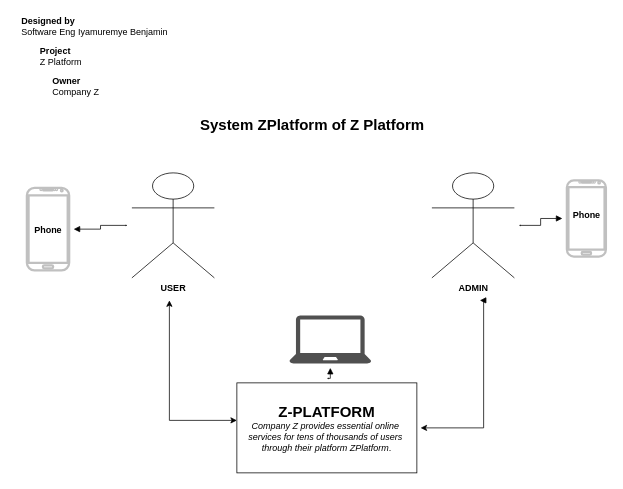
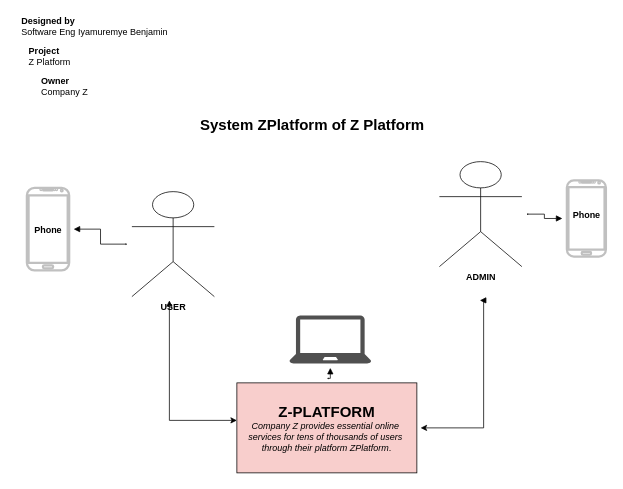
- <mxCell id="19" value="&lt;div style=&quot;text-align: left; font-size: 12px;&quot;&gt;&lt;span style=&quot;background-color: initial; font-size: 12px;&quot;&gt;&lt;b&gt;Project&lt;/b&gt;&amp;nbsp;&lt;/span&gt;&lt;/div&gt;&lt;div style=&quot;text-align: left; font-size: 12px;&quot;&gt;&lt;span style=&quot;background-color: initial; font-size: 12px;&quot;&gt;Z Platform&lt;/span&gt;&lt;/div&gt;" style="text;html=1;align=center;verticalAlign=middle;resizable=0;points=[];autosize=1;strokeColor=none;fillColor=none;fontSize=12;fontColor=#000000;" vertex="1" parent="1"><mxGeometry x="45" y="60" width="70" height="30" as="geometry" /></mxCell>
+ <mxCell id="19" value="&lt;div style=&quot;text-align: left; font-size: 12px;&quot;&gt;&lt;span style=&quot;background-color: initial; font-size: 12px;&quot;&gt;&lt;b&gt;Project&lt;/b&gt;&amp;nbsp;&lt;/span&gt;&lt;/div&gt;&lt;div style=&quot;text-align: left; font-size: 12px;&quot;&gt;&lt;span style=&quot;background-color: initial; font-size: 12px;&quot;&gt;Z Platform&lt;/span&gt;&lt;/div&gt;" style="text;html=1;align=center;verticalAlign=middle;resizable=0;points=[];autosize=1;strokeColor=none;fillColor=none;fontSize=12;fontColor=#000000;" vertex="1" parent="1"><mxGeometry x="30" y="60" width="70" height="30" as="geometry" /></mxCell>
- <mxCell id="20" value="&lt;div style=&quot;text-align: left; font-size: 12px;&quot;&gt;&lt;span style=&quot;background-color: initial; font-size: 12px;&quot;&gt;&lt;b&gt;Owner&lt;/b&gt;&amp;nbsp;&lt;/span&gt;&lt;/div&gt;&lt;div style=&quot;text-align: left; font-size: 12px;&quot;&gt;Company Z&lt;/div&gt;" style="text;html=1;align=center;verticalAlign=middle;resizable=0;points=[];autosize=1;strokeColor=none;fillColor=none;fontSize=12;fontColor=#000000;" vertex="1" parent="1"><mxGeometry x="60" y="100" width="80" height="30" as="geometry" /></mxCell>
+ <mxCell id="20" value="&lt;div style=&quot;text-align: left; font-size: 12px;&quot;&gt;&lt;span style=&quot;background-color: initial; font-size: 12px;&quot;&gt;&lt;b&gt;Owner&lt;/b&gt;&amp;nbsp;&lt;/span&gt;&lt;/div&gt;&lt;div style=&quot;text-align: left; font-size: 12px;&quot;&gt;Company Z&lt;/div&gt;" style="text;html=1;align=center;verticalAlign=middle;resizable=0;points=[];autosize=1;strokeColor=none;fillColor=none;fontSize=12;fontColor=#000000;" vertex="1" parent="1"><mxGeometry x="45" y="100" width="80" height="30" as="geometry" /></mxCell>
- <mxCell id="2" value="&lt;b&gt;USER&lt;/b&gt;" style="shape=umlActor;verticalLabelPosition=bottom;verticalAlign=top;html=1;outlineConnect=0;" vertex="1" parent="1"><mxGeometry x="175" y="230" width="110" height="140" as="geometry" /></mxCell>
+ <mxCell id="2" value="&lt;b&gt;USER&lt;/b&gt;" style="shape=umlActor;verticalLabelPosition=bottom;verticalAlign=top;html=1;outlineConnect=0;" vertex="1" parent="1"><mxGeometry x="175" y="255" width="110" height="140" as="geometry" /></mxCell>
- <mxCell id="4" value="&lt;b&gt;ADMIN&lt;/b&gt;" style="shape=umlActor;verticalLabelPosition=bottom;verticalAlign=top;html=1;outlineConnect=0;gradientColor=none;" vertex="1" parent="1"><mxGeometry x="575" y="230" width="110" height="140" as="geometry" /></mxCell>
+ <mxCell id="4" value="&lt;b&gt;ADMIN&lt;/b&gt;" style="shape=umlActor;verticalLabelPosition=bottom;verticalAlign=top;html=1;outlineConnect=0;gradientColor=none;" vertex="1" parent="1"><mxGeometry x="585" y="215" width="110" height="140" as="geometry" /></mxCell>
- <mxCell id="5" value="&lt;span style=&quot;&quot;&gt; &lt;/span&gt;&lt;b&gt;&lt;font style=&quot;font-size: 20px;&quot;&gt;Z-PLATFORM&lt;/font&gt;&lt;/b&gt;&lt;br&gt;&lt;div&gt;&lt;i&gt;Company Z provides essential online&amp;nbsp;&lt;/i&gt;&lt;/div&gt;&lt;div&gt;&lt;i&gt;services for tens of thousands of&amp;nbsp;&lt;/i&gt;&lt;i style=&quot;background-color: initial;&quot;&gt;users&amp;nbsp;&lt;/i&gt;&lt;/div&gt;&lt;div&gt;&lt;i style=&quot;background-color: initial;&quot;&gt;through&amp;nbsp;&lt;/i&gt;&lt;i style=&quot;background-color: initial;&quot;&gt;their platform ZPlatform&lt;/i&gt;&lt;span style=&quot;background-color: initial;&quot;&gt;.&lt;/span&gt;&lt;/div&gt;" style="rounded=0;whiteSpace=wrap;html=1;" vertex="1" parent="1"><mxGeometry x="315" y="510" width="240" height="120" as="geometry" /></mxCell>
+ <mxCell id="5" value="&lt;span style=&quot;&quot;&gt; &lt;/span&gt;&lt;b&gt;&lt;font style=&quot;font-size: 20px;&quot;&gt;Z-PLATFORM&lt;/font&gt;&lt;/b&gt;&lt;br&gt;&lt;div&gt;&lt;i&gt;Company Z provides essential online&amp;nbsp;&lt;/i&gt;&lt;/div&gt;&lt;div&gt;&lt;i&gt;services for tens of thousands of&amp;nbsp;&lt;/i&gt;&lt;i style=&quot;background-color: initial;&quot;&gt;users&amp;nbsp;&lt;/i&gt;&lt;/div&gt;&lt;div&gt;&lt;i style=&quot;background-color: initial;&quot;&gt;through&amp;nbsp;&lt;/i&gt;&lt;i style=&quot;background-color: initial;&quot;&gt;their platform ZPlatform&lt;/i&gt;&lt;span style=&quot;background-color: initial;&quot;&gt;.&lt;/span&gt;&lt;/div&gt;" style="rounded=0;whiteSpace=wrap;html=1;fillColor=#f8cecc;" vertex="1" parent="1"><mxGeometry x="315" y="510" width="240" height="120" as="geometry" /></mxCell>
